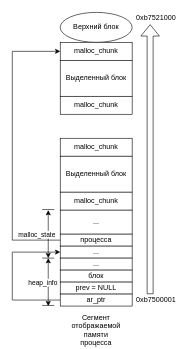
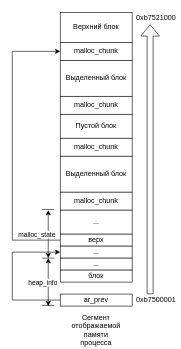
- <mxCell id="2" value="Верхний блок" style="ellipse;whiteSpace=wrap;html=1;" vertex="1" parent="1"><mxGeometry x="100" y="20" width="120" height="50" as="geometry" /></mxCell>
+ <mxCell id="2" value="Верхний блок" style="rounded=0;whiteSpace=wrap;html=1;" vertex="1" parent="1"><mxGeometry x="100" y="20" width="120" height="50" as="geometry" /></mxCell>
+ <mxCell id="6" value="Пустой блок" style="rounded=0;whiteSpace=wrap;html=1;" vertex="1" parent="1"><mxGeometry x="100" y="190" width="120" height="40" as="geometry" /></mxCell>
- <mxCell id="12" value="процесса" style="rounded=0;whiteSpace=wrap;html=1;" vertex="1" parent="1"><mxGeometry x="100" y="390" width="120" height="20" as="geometry" /></mxCell>
+ <mxCell id="12" value="верх" style="rounded=0;whiteSpace=wrap;html=1;" vertex="1" parent="1"><mxGeometry x="100" y="390" width="120" height="20" as="geometry" /></mxCell>
- <mxCell id="16" value="prev = NULL" style="rounded=0;whiteSpace=wrap;html=1;" vertex="1" parent="1"><mxGeometry x="100" y="470" width="120" height="20" as="geometry" /></mxCell>
- <mxCell id="18" value="ar_ptr" style="rounded=0;whiteSpace=wrap;html=1;" vertex="1" parent="1"><mxGeometry x="100" y="490" width="120" height="20" as="geometry" /></mxCell>
+ <mxCell id="18" value="ar_prev" style="rounded=0;whiteSpace=wrap;html=1;" vertex="1" parent="1"><mxGeometry x="100" y="490" width="120" height="20" as="geometry" /></mxCell>
